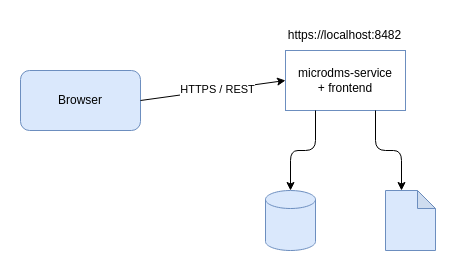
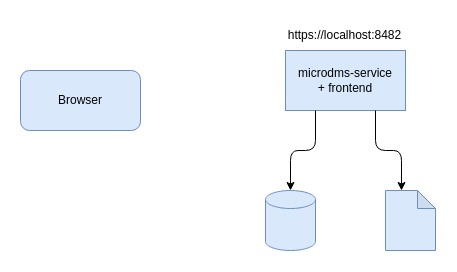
- <mxCell id="2" value="microdms-service&lt;div&gt;+ frontend&lt;/div&gt;" style="rounded=0;whiteSpace=wrap;html=1;fillColor=#ffffff;strokeColor=#6c8ebf;" vertex="1" parent="1"><mxGeometry x="285" y="50" width="120" height="60" as="geometry" /></mxCell>
+ <mxCell id="2" value="microdms-service&lt;div&gt;+ frontend&lt;/div&gt;" style="rounded=0;whiteSpace=wrap;html=1;fillColor=#dae8fc;strokeColor=#6c8ebf;" vertex="1" parent="1"><mxGeometry x="285" y="50" width="120" height="60" as="geometry" /></mxCell>
- <mxCell id="8" value="" style="endArrow=classic;html=1;rounded=0;exitX=1;exitY=0.5;exitDx=0;exitDy=0;entryX=0;entryY=0.5;entryDx=0;entryDy=0;" edge="1" parent="1" source="7" target="2"><mxGeometry width="50" height="50" relative="1" as="geometry"><mxPoint x="235" y="50" as="sourcePoint" /><mxPoint x="285" y="0" as="targetPoint" /></mxGeometry></mxCell>
- <mxCell id="9" value="HTTPS / REST" style="edgeLabel;html=1;align=center;verticalAlign=middle;resizable=0;points=[];" vertex="1" connectable="0" parent="8"><mxGeometry x="0.057" y="1" relative="1" as="geometry"><mxPoint as="offset" /></mxGeometry></mxCell>
